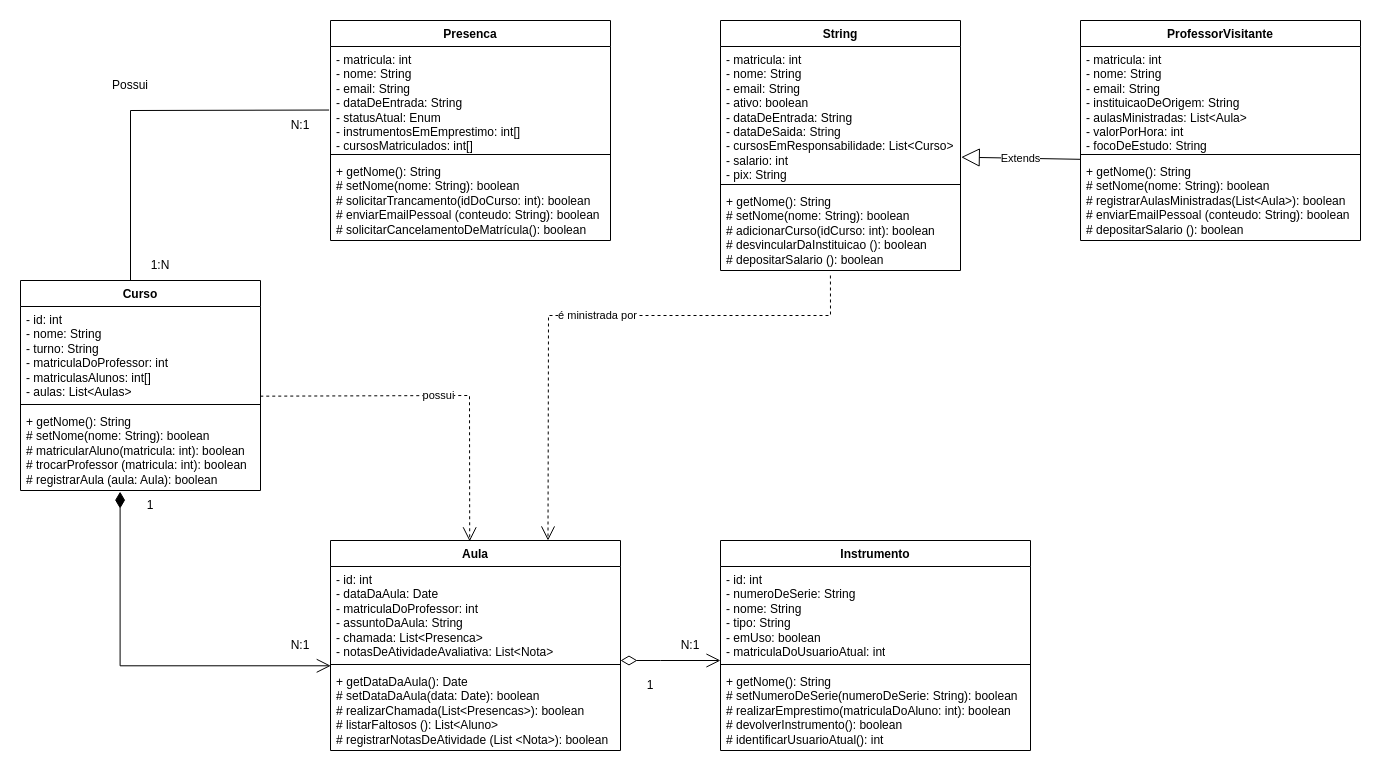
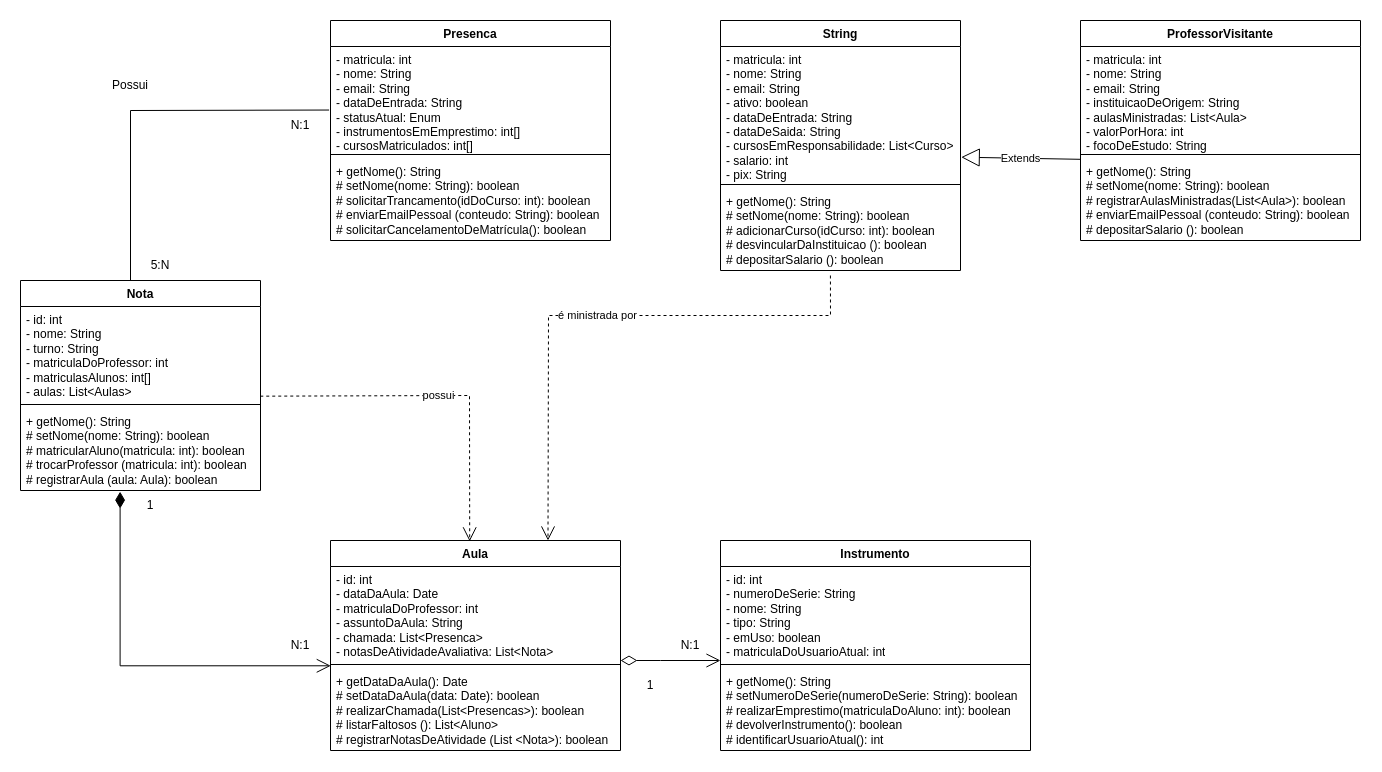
- <mxCell id="24" value="1:N" style="text;html=1;align=center;verticalAlign=middle;whiteSpace=wrap;rounded=0;" vertex="1" parent="1"><mxGeometry x="130" y="250" width="60" height="30" as="geometry" /></mxCell>
+ <mxCell id="24" value="5:N" style="text;html=1;align=center;verticalAlign=middle;whiteSpace=wrap;rounded=0;" vertex="1" parent="1"><mxGeometry x="130" y="250" width="60" height="30" as="geometry" /></mxCell>
- <mxCell id="2" value="Curso" style="swimlane;fontStyle=1;align=center;verticalAlign=top;childLayout=stackLayout;horizontal=1;startSize=26;horizontalStack=0;resizeParent=1;resizeParentMax=0;resizeLast=0;collapsible=1;marginBottom=0;whiteSpace=wrap;html=1;" vertex="1" parent="1"><mxGeometry x="20" y="280" width="240" height="210" as="geometry" /></mxCell>
+ <mxCell id="2" value="Nota" style="swimlane;fontStyle=1;align=center;verticalAlign=top;childLayout=stackLayout;horizontal=1;startSize=26;horizontalStack=0;resizeParent=1;resizeParentMax=0;resizeLast=0;collapsible=1;marginBottom=0;whiteSpace=wrap;html=1;" vertex="1" parent="1"><mxGeometry x="20" y="280" width="240" height="210" as="geometry" /></mxCell>
